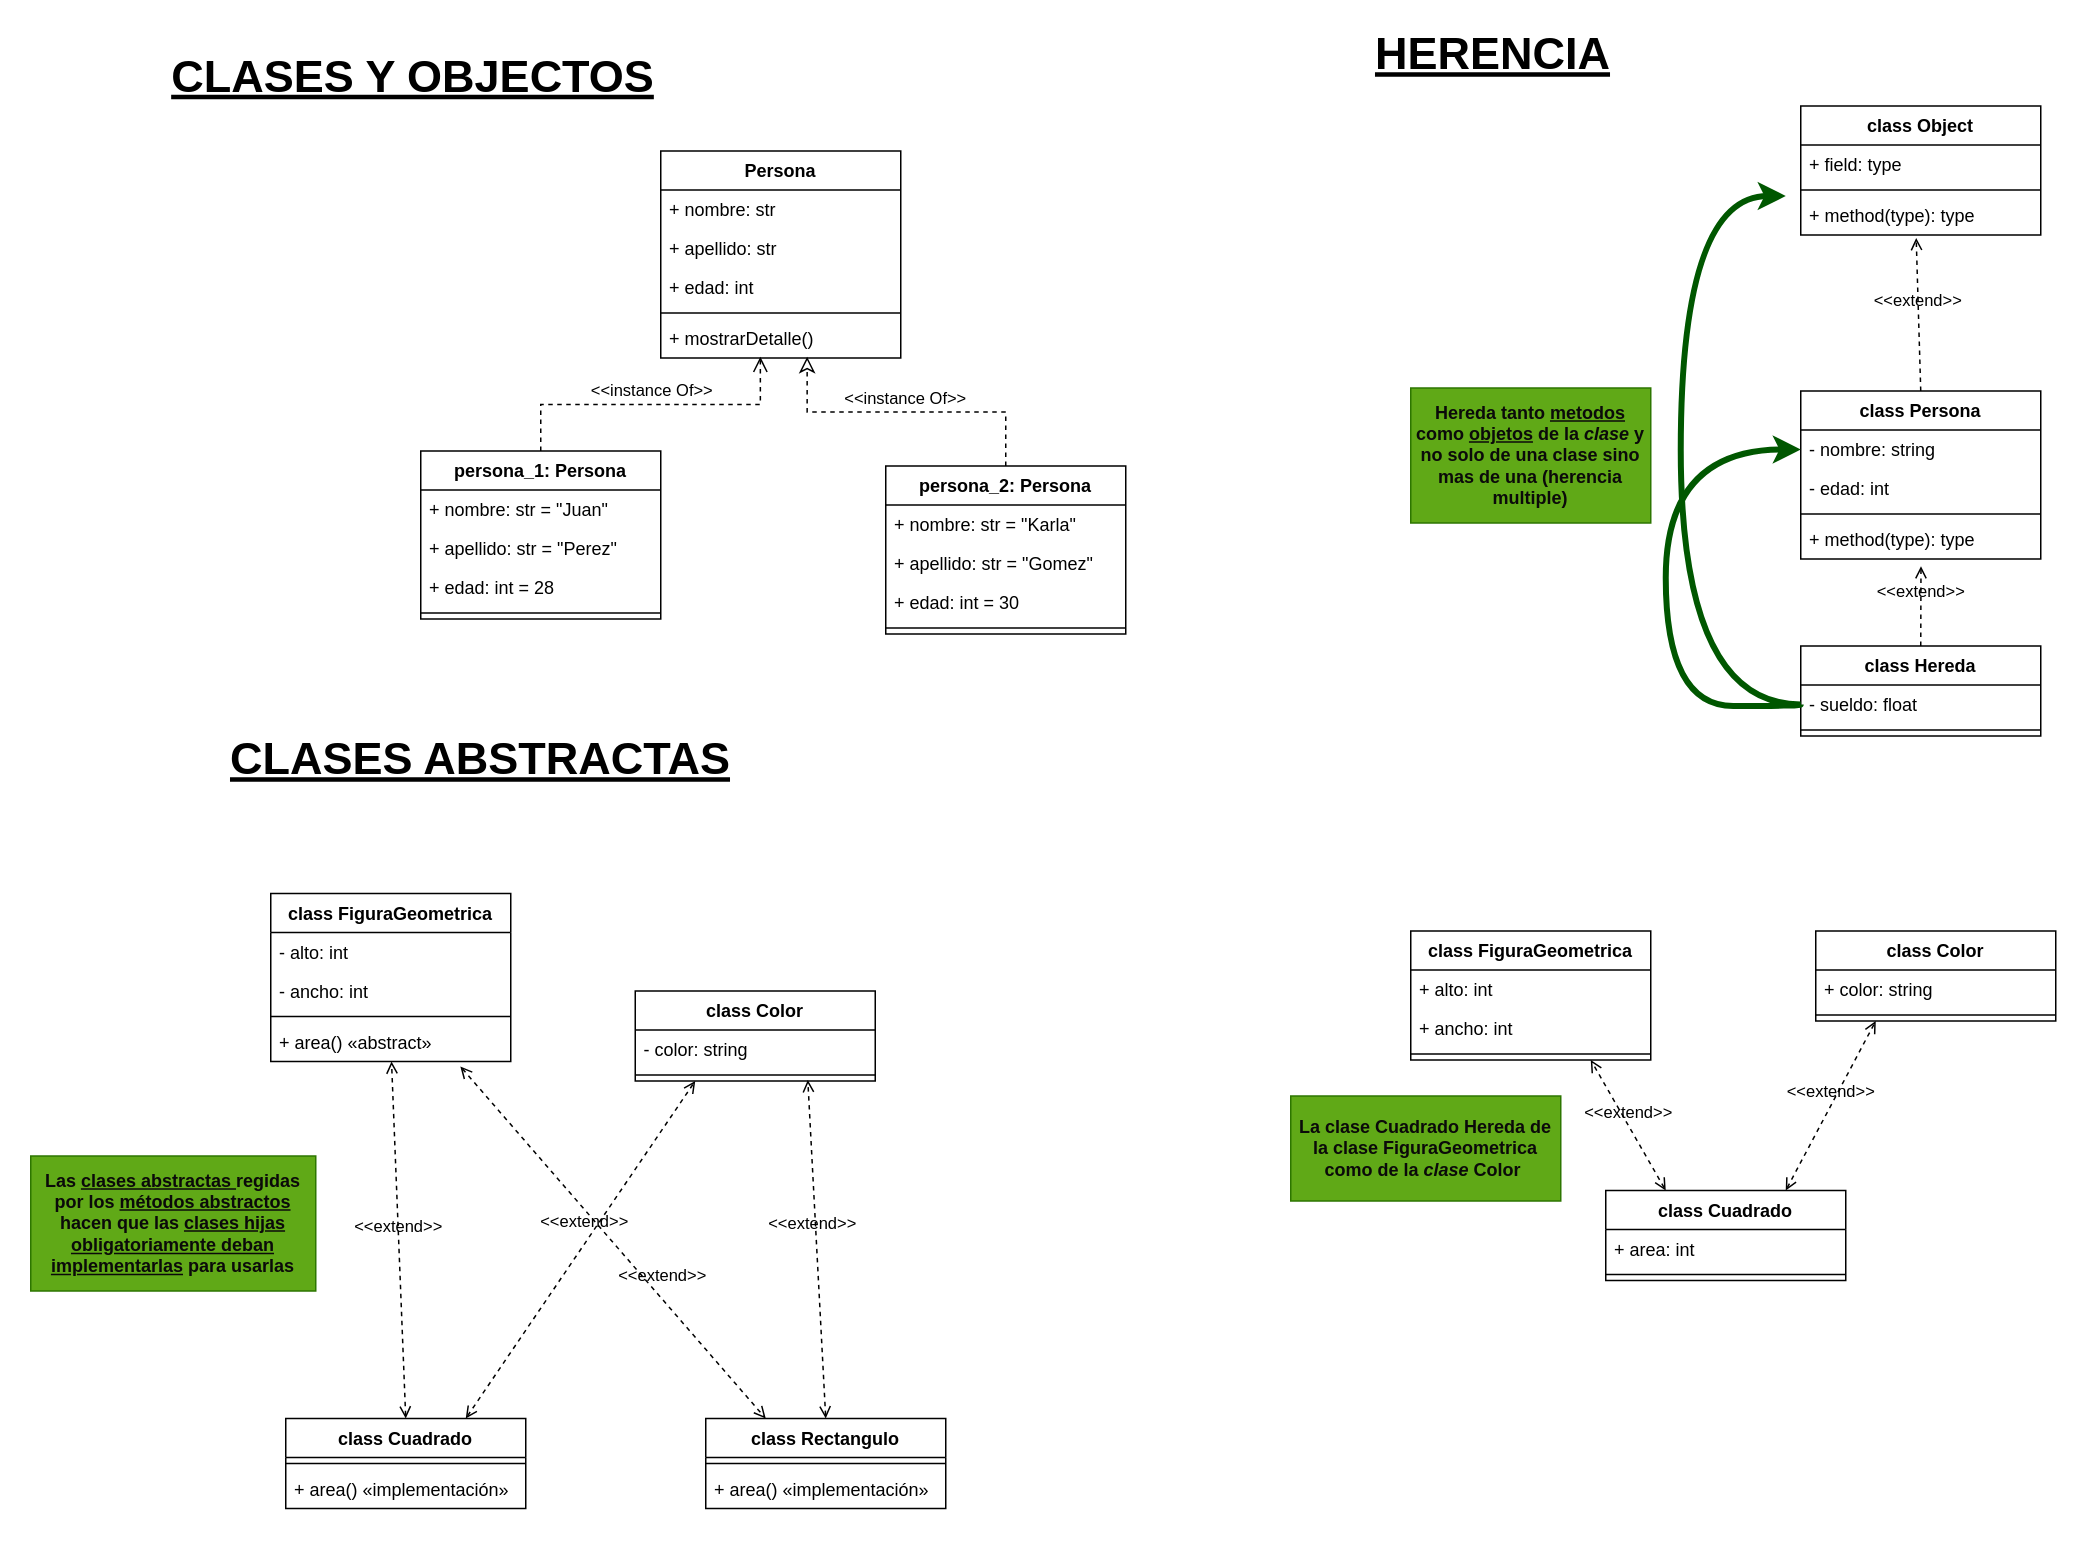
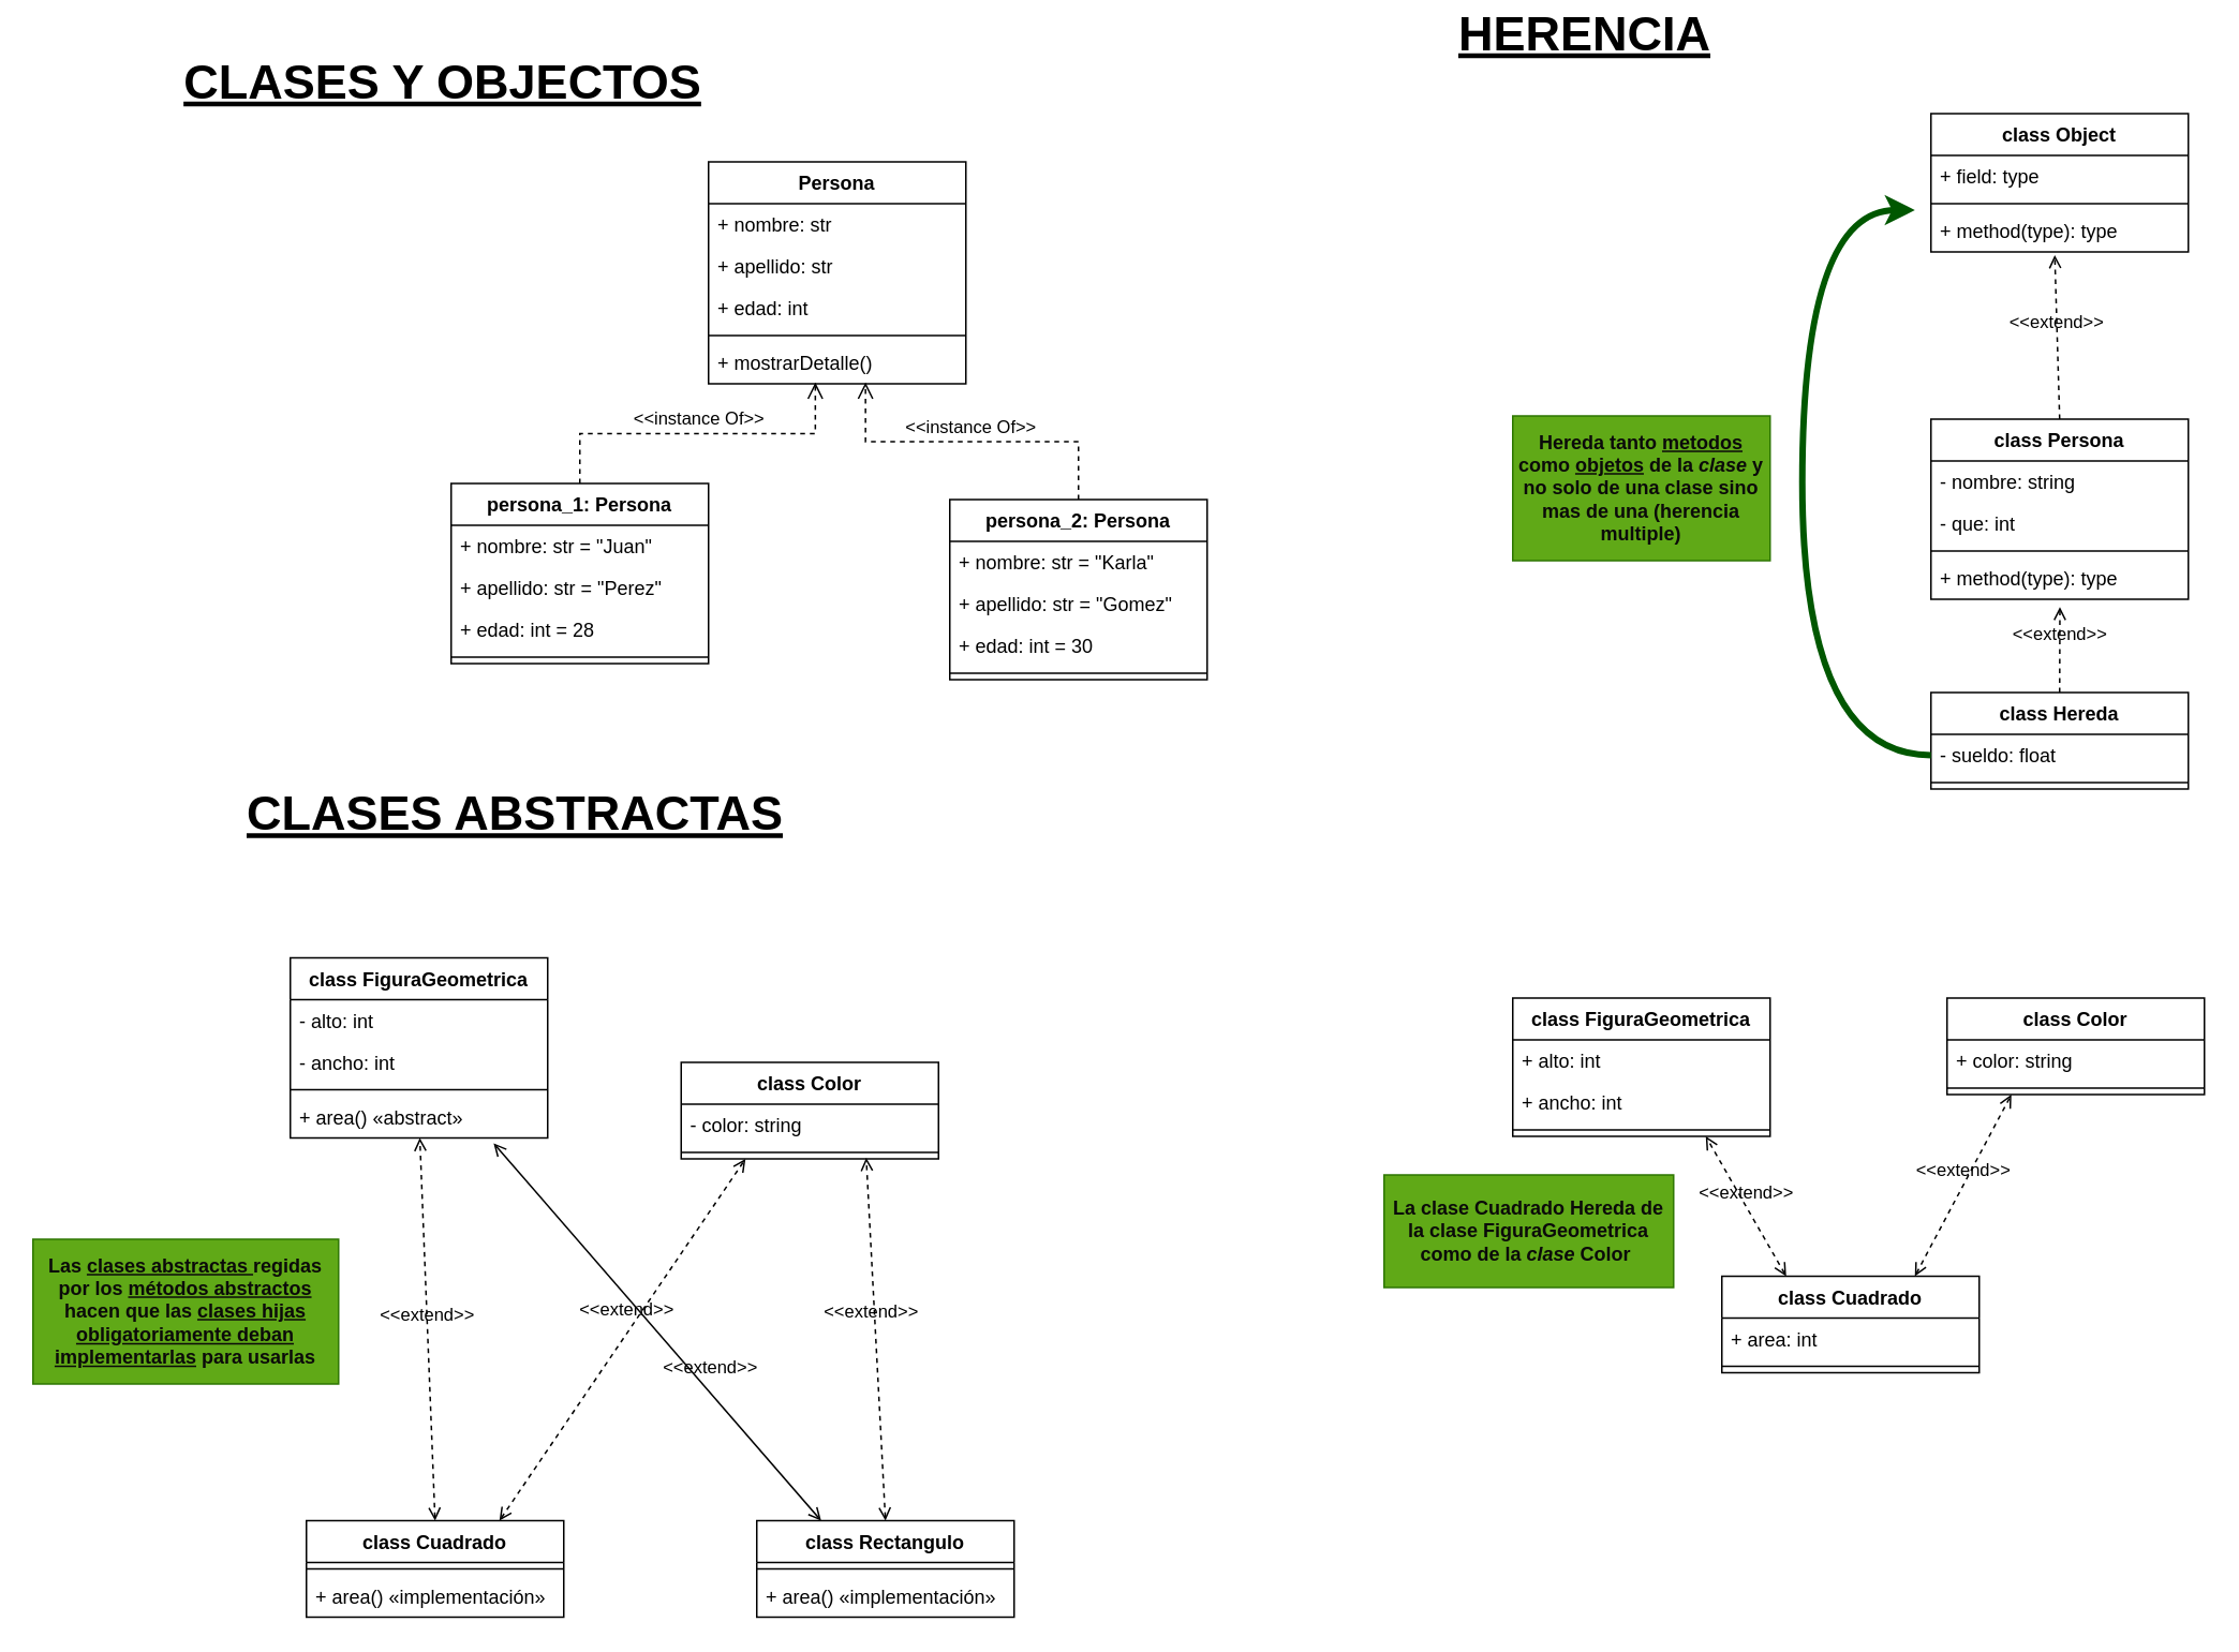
- <mxCell id="25" value="HERENCIA" style="text;html=1;strokeColor=none;fillColor=none;align=center;verticalAlign=middle;whiteSpace=wrap;rounded=0;fontSize=30;fontStyle=5" parent="1" vertex="1"><mxGeometry x="850" y="20" width="290" height="30" as="geometry" /></mxCell>
+ <mxCell id="25" value="HERENCIA" style="text;html=1;strokeColor=none;fillColor=none;align=center;verticalAlign=middle;whiteSpace=wrap;rounded=0;fontSize=30;fontStyle=5" parent="1" vertex="1"><mxGeometry x="840" y="5" width="290" height="30" as="geometry" /></mxCell>
- <mxCell id="18" value="&amp;lt;&amp;lt;instance Of&amp;gt;&amp;gt;" style="endArrow=classic;startArrow=none;endFill=0;startFill=0;endSize=8;html=1;verticalAlign=bottom;dashed=1;labelBackgroundColor=none;exitX=0.5;exitY=0;exitDx=0;exitDy=0;entryX=0.61;entryY=0.969;entryDx=0;entryDy=0;entryPerimeter=0;edgeStyle=orthogonalEdgeStyle;rounded=0;" parent="1" source="13" target="7" edge="1"><mxGeometry width="160" relative="1" as="geometry"><mxPoint x="500" y="240" as="sourcePoint" /><mxPoint x="660" y="240" as="targetPoint" /></mxGeometry></mxCell>
+ <mxCell id="18" value="&amp;lt;&amp;lt;instance Of&amp;gt;&amp;gt;" style="endArrow=open;startArrow=none;endFill=0;startFill=0;endSize=8;html=1;verticalAlign=bottom;dashed=1;labelBackgroundColor=none;exitX=0.5;exitY=0;exitDx=0;exitDy=0;entryX=0.61;entryY=0.969;entryDx=0;entryDy=0;entryPerimeter=0;edgeStyle=orthogonalEdgeStyle;rounded=0;" parent="1" source="13" target="7" edge="1"><mxGeometry width="160" relative="1" as="geometry"><mxPoint x="500" y="240" as="sourcePoint" /><mxPoint x="660" y="240" as="targetPoint" /></mxGeometry></mxCell>
- <mxCell id="28" value="- edad: int" style="text;strokeColor=none;fillColor=none;align=left;verticalAlign=top;spacingLeft=4;spacingRight=4;overflow=hidden;rotatable=0;points=[[0,0.5],[1,0.5]];portConstraint=eastwest;" parent="26" vertex="1"><mxGeometry y="52" width="160" height="26" as="geometry" /></mxCell>
+ <mxCell id="28" value="- que: int" style="text;strokeColor=none;fillColor=none;align=left;verticalAlign=top;spacingLeft=4;spacingRight=4;overflow=hidden;rotatable=0;points=[[0,0.5],[1,0.5]];portConstraint=eastwest;" parent="26" vertex="1"><mxGeometry y="52" width="160" height="26" as="geometry" /></mxCell>
- <mxCell id="37" value="" style="endArrow=classic;html=1;edgeStyle=orthogonalEdgeStyle;exitX=0;exitY=0.5;exitDx=0;exitDy=0;startArrow=none;startFill=0;curved=1;fillColor=#008a00;strokeColor=#005700;entryX=0;entryY=0.5;entryDx=0;entryDy=0;strokeWidth=4;" parent="1" source="32" target="27" edge="1"><mxGeometry width="50" height="50" relative="1" as="geometry"><mxPoint x="1170" y="559" as="sourcePoint" /><mxPoint x="1160" y="220" as="targetPoint" /><Array as="points"><mxPoint x="1200" y="470" /><mxPoint x="1110" y="470" /><mxPoint x="1110" y="299" /></Array></mxGeometry></mxCell>
- <mxCell id="69" value="&amp;lt;&amp;lt;extend&amp;gt;&amp;gt;" style="html=1;verticalAlign=bottom;labelBackgroundColor=none;endArrow=open;endFill=0;dashed=1;startArrow=open;startFill=0;exitX=0.79;exitY=1.126;exitDx=0;exitDy=0;exitPerimeter=0;entryX=0.25;entryY=0;entryDx=0;entryDy=0;" parent="1" source="57" target="65" edge="1"><mxGeometry x="0.296" y="4" width="160" relative="1" as="geometry"><mxPoint x="320" y="955" as="sourcePoint" /><mxPoint x="525.628" y="769" as="targetPoint" /><mxPoint as="offset" /></mxGeometry></mxCell>
+ <mxCell id="69" value="&amp;lt;&amp;lt;extend&amp;gt;&amp;gt;" style="html=1;verticalAlign=bottom;labelBackgroundColor=none;endArrow=open;endFill=0;dashed=0;startArrow=open;startFill=0;exitX=0.79;exitY=1.126;exitDx=0;exitDy=0;exitPerimeter=0;entryX=0.25;entryY=0;entryDx=0;entryDy=0;" parent="1" source="57" target="65" edge="1"><mxGeometry x="0.296" y="4" width="160" relative="1" as="geometry"><mxPoint x="320" y="955" as="sourcePoint" /><mxPoint x="525.628" y="769" as="targetPoint" /><mxPoint as="offset" /></mxGeometry></mxCell>
